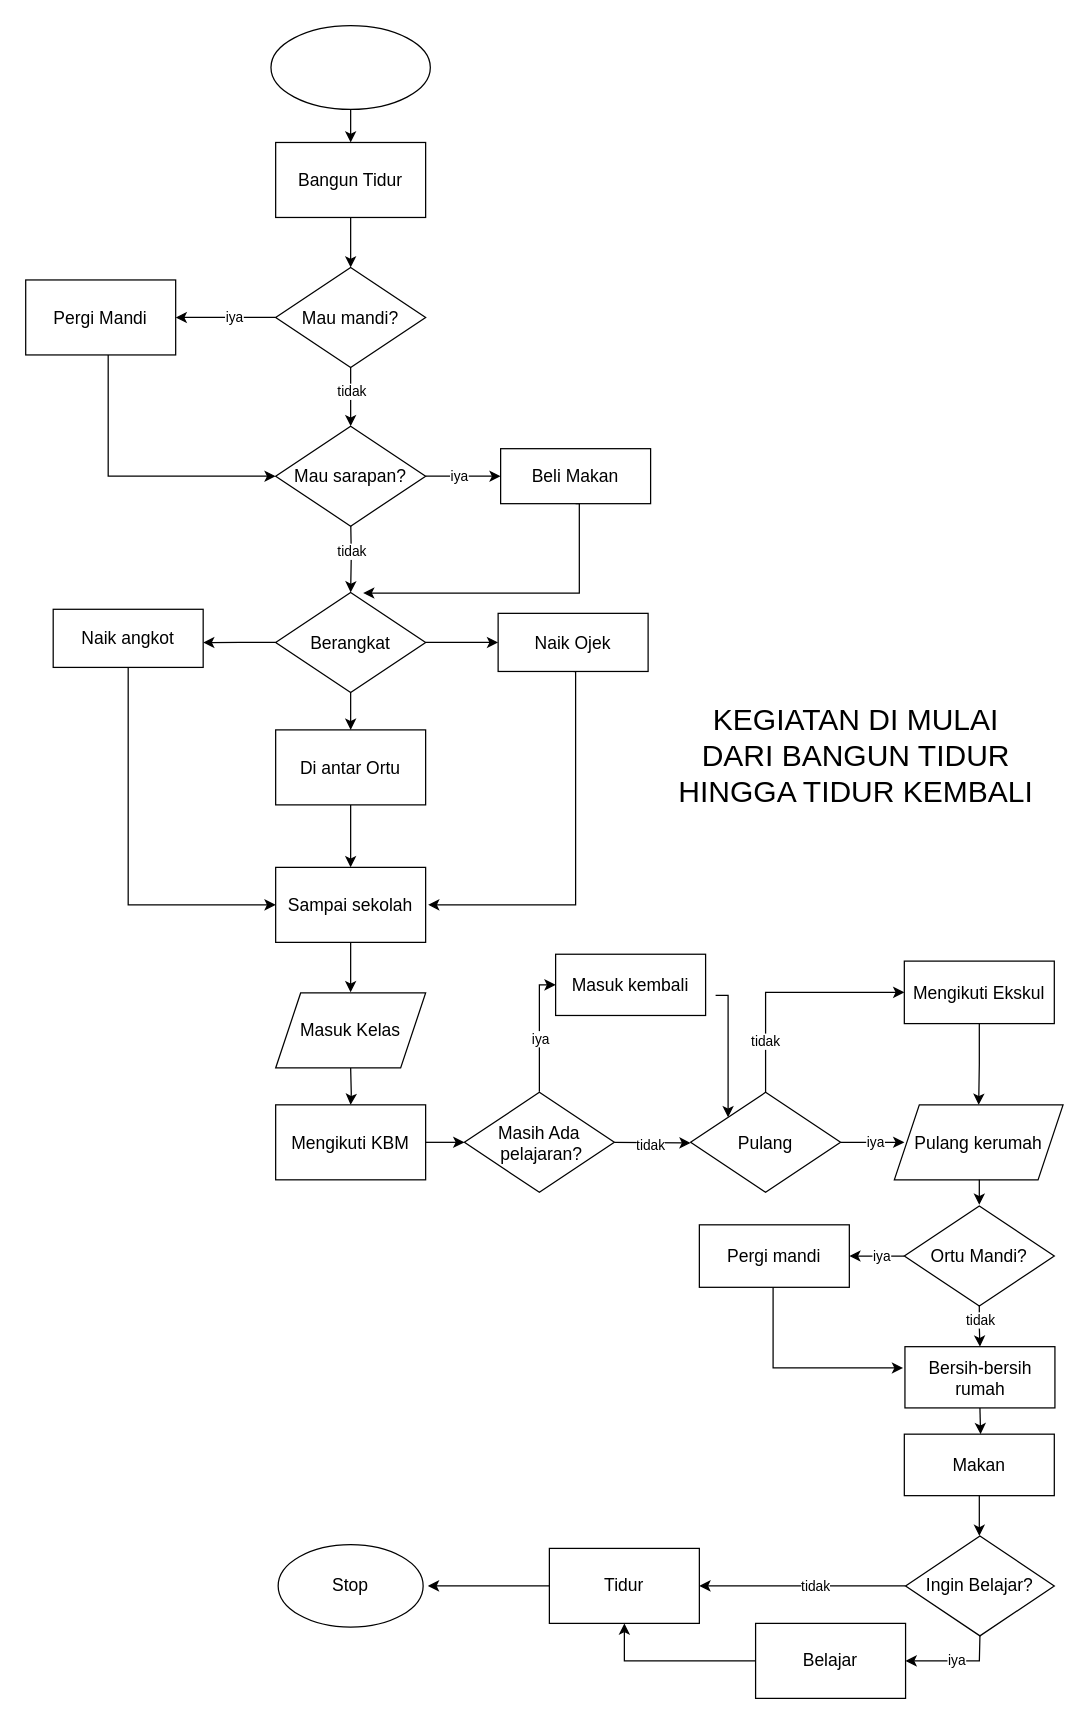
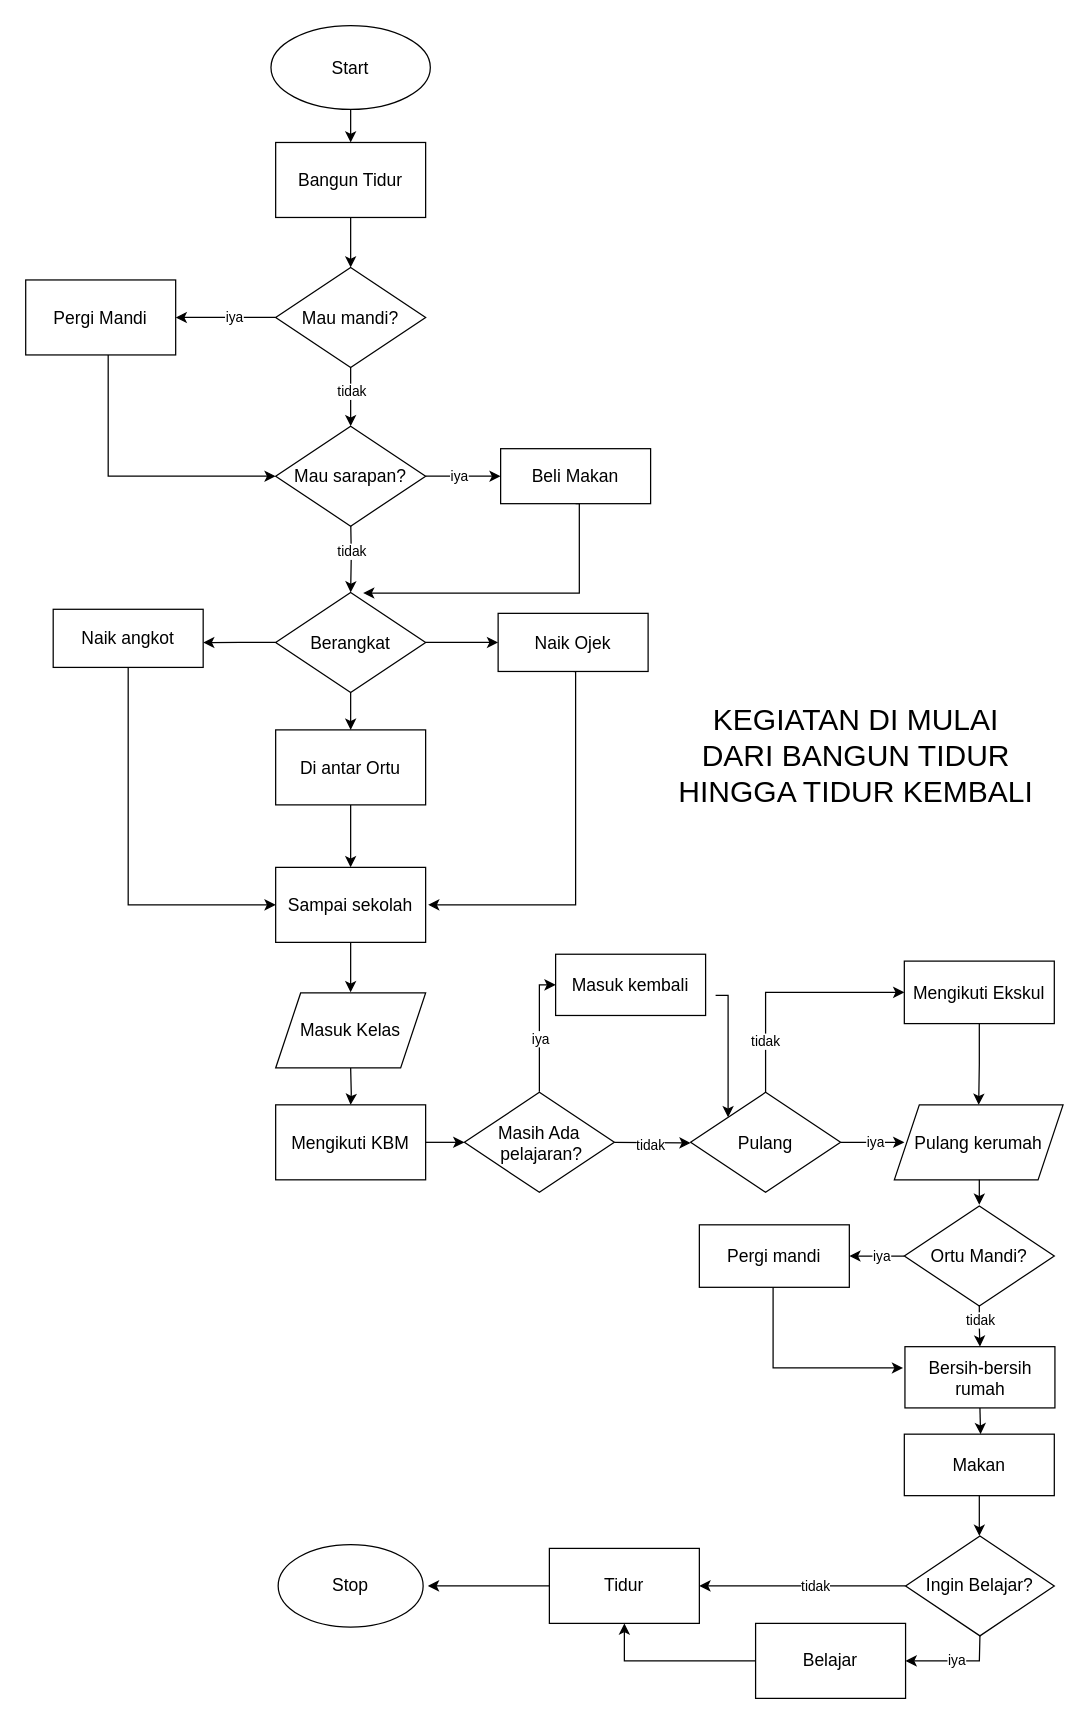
+ <mxCell id="4" value="Start" style="text;html=1;strokeColor=none;fillColor=none;align=center;verticalAlign=middle;whiteSpace=wrap;rounded=0;fontSize=14;shadow=0;" parent="1" vertex="1"><mxGeometry x="249.99" y="41" width="60" height="25" as="geometry" /></mxCell>
